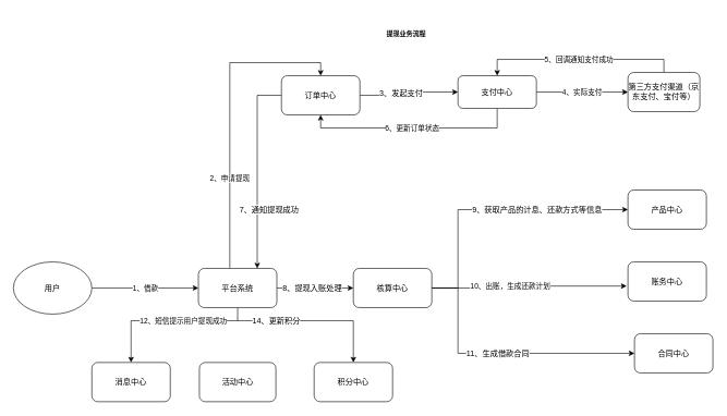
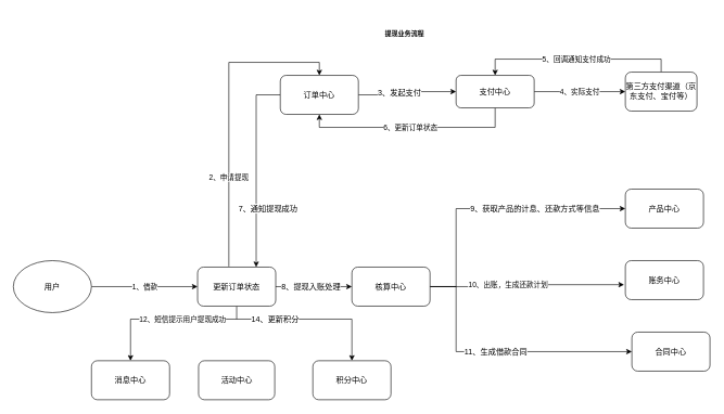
- <mxCell id="10" value="平台系统" style="rounded=1;whiteSpace=wrap;html=1;" parent="1" vertex="1"><mxGeometry x="303" y="410" width="120" height="60" as="geometry" /></mxCell>
+ <mxCell id="10" value="更新订单状态" style="rounded=1;whiteSpace=wrap;html=1;" parent="1" vertex="1"><mxGeometry x="303" y="410" width="120" height="60" as="geometry" /></mxCell>
